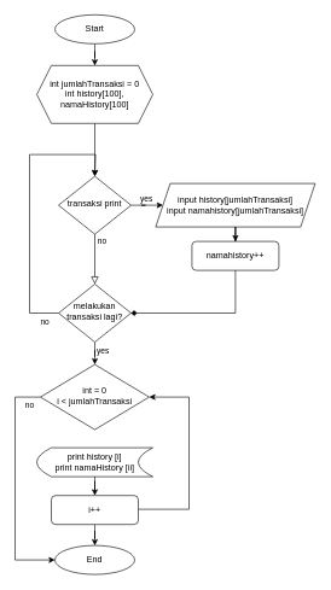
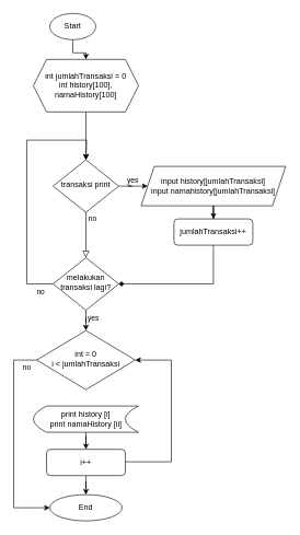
- <mxCell id="24" value="Start" style="ellipse;whiteSpace=wrap;html=1;" vertex="1" parent="1"><mxGeometry x="75" y="20" width="110" height="40" as="geometry" /></mxCell>
+ <mxCell id="24" value="Start" style="ellipse;whiteSpace=wrap;html=1;" vertex="1" parent="1"><mxGeometry x="75" y="20" width="70" height="40" as="geometry" /></mxCell>
- <mxCell id="17" value="namahistory++" style="rounded=1;whiteSpace=wrap;html=1;fontSize=12;glass=0;strokeWidth=1;shadow=0;" vertex="1" parent="1"><mxGeometry x="264" y="333" width="120" height="40" as="geometry" /></mxCell>
+ <mxCell id="17" value="jumlahTransaksi++" style="rounded=1;whiteSpace=wrap;html=1;fontSize=12;glass=0;strokeWidth=1;shadow=0;" vertex="1" parent="1"><mxGeometry x="264" y="333" width="120" height="40" as="geometry" /></mxCell>
